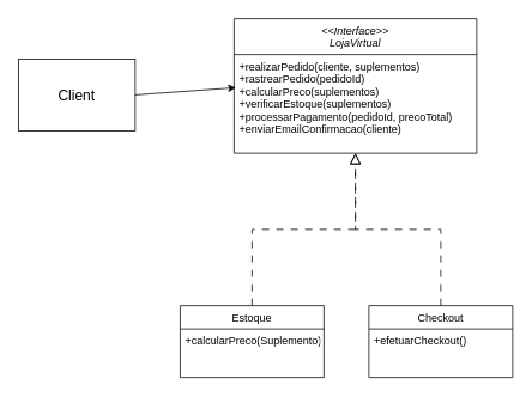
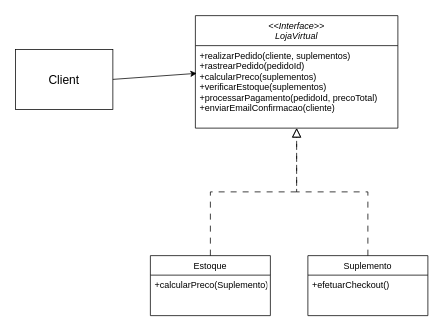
- <mxCell id="7" value="Checkout" style="swimlane;fontStyle=0;align=center;verticalAlign=top;childLayout=stackLayout;horizontal=1;startSize=26;horizontalStack=0;resizeParent=1;resizeLast=0;collapsible=1;marginBottom=0;rounded=0;shadow=0;strokeWidth=1;" vertex="1" parent="1"><mxGeometry x="410" y="340" width="160" height="80" as="geometry"><mxRectangle x="340" y="380" width="170" height="26" as="alternateBounds" /></mxGeometry></mxCell>
+ <mxCell id="7" value="Suplemento" style="swimlane;fontStyle=0;align=center;verticalAlign=top;childLayout=stackLayout;horizontal=1;startSize=26;horizontalStack=0;resizeParent=1;resizeLast=0;collapsible=1;marginBottom=0;rounded=0;shadow=0;strokeWidth=1;" vertex="1" parent="1"><mxGeometry x="410" y="340" width="160" height="80" as="geometry"><mxRectangle x="340" y="380" width="170" height="26" as="alternateBounds" /></mxGeometry></mxCell>
